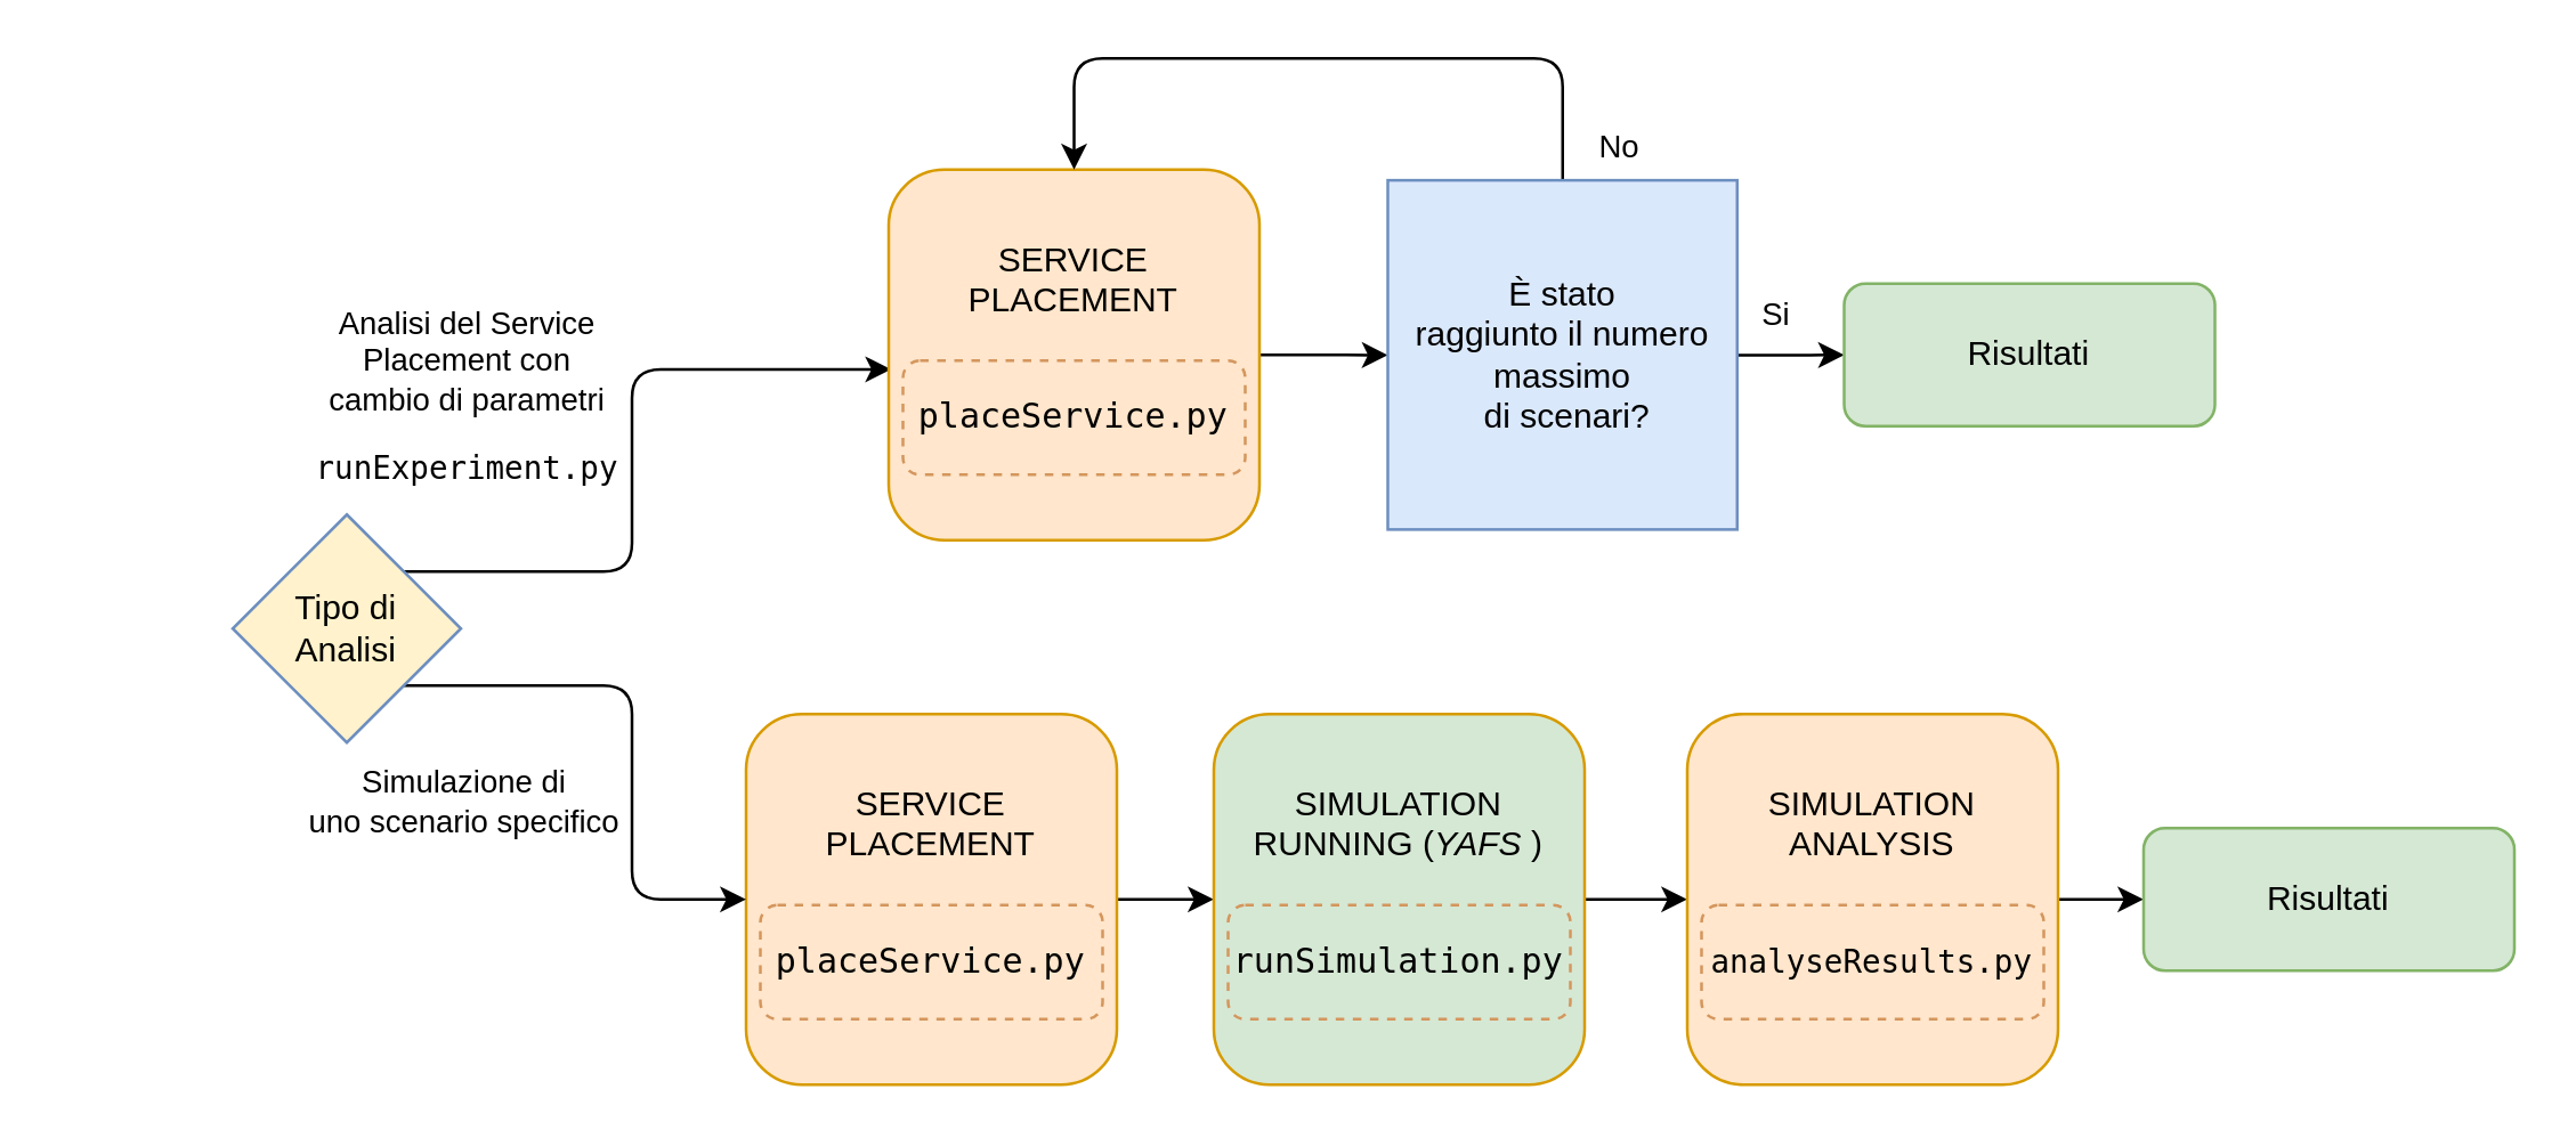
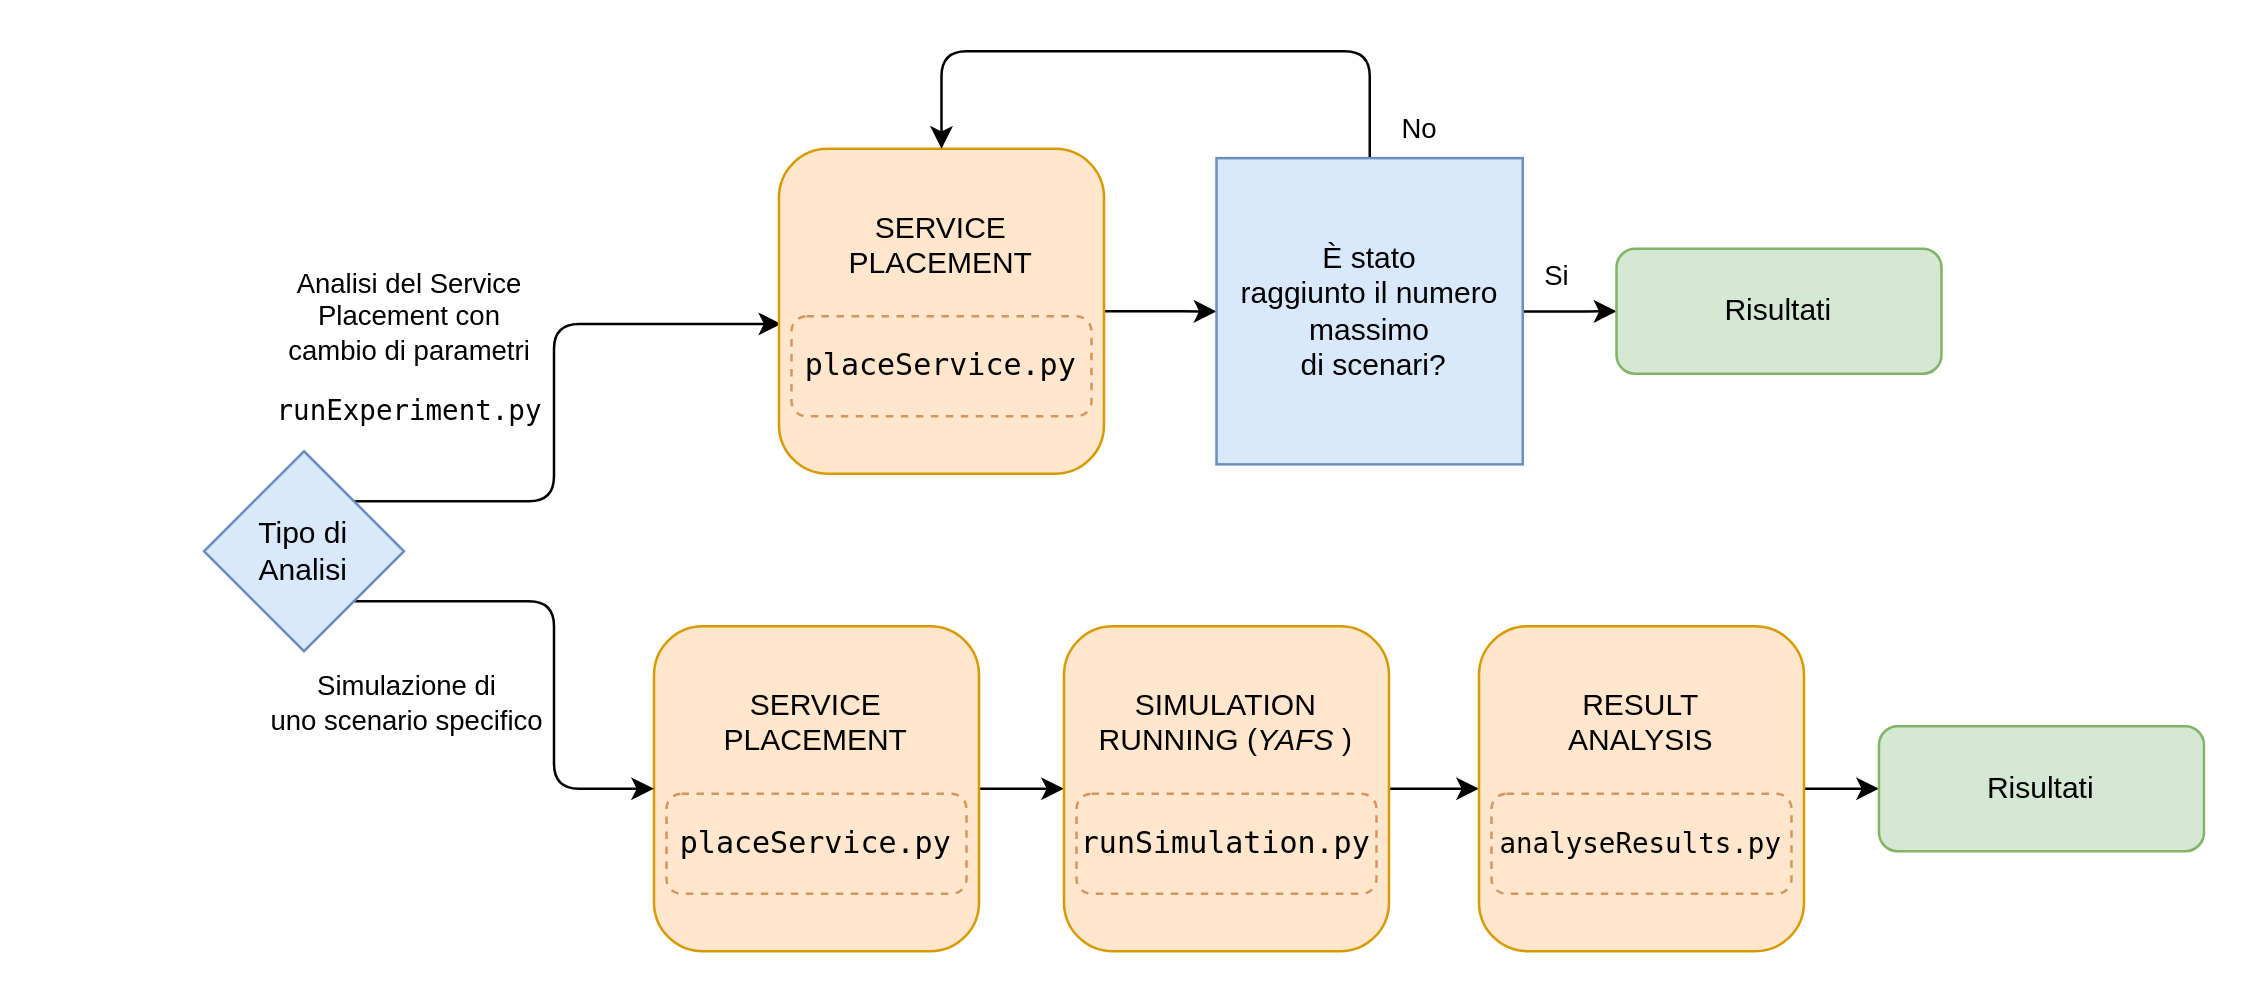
- <mxCell id="8" value="Tipo di&lt;br&gt;Analisi" style="rhombus;whiteSpace=wrap;html=1;rounded=0;sketch=0;fillColor=#fff2cc;strokeColor=#6c8ebf;labelBorderColor=none;" vertex="1" parent="1"><mxGeometry x="81" y="180" width="80" height="80" as="geometry" /></mxCell>
+ <mxCell id="8" value="Tipo di&lt;br&gt;Analisi" style="rhombus;whiteSpace=wrap;html=1;rounded=0;sketch=0;fillColor=#dae8fc;strokeColor=#6c8ebf;labelBorderColor=none;" vertex="1" parent="1"><mxGeometry x="81" y="180" width="80" height="80" as="geometry" /></mxCell>
- <mxCell id="19" value="SIMULATION&lt;br&gt;RUNNING (&lt;i&gt;YAFS&amp;nbsp;&lt;/i&gt;)&lt;br&gt;&lt;br&gt;&lt;pre&gt;runSimulation.py&lt;/pre&gt;" style="rounded=1;whiteSpace=wrap;html=1;fillColor=#d5e8d4;strokeColor=#d79b00;labelBorderColor=none;" vertex="1" parent="1"><mxGeometry x="425" y="250" width="130" height="130" as="geometry" /></mxCell>
+ <mxCell id="19" value="SIMULATION&lt;br&gt;RUNNING (&lt;i&gt;YAFS&amp;nbsp;&lt;/i&gt;)&lt;br&gt;&lt;br&gt;&lt;pre&gt;runSimulation.py&lt;/pre&gt;" style="rounded=1;whiteSpace=wrap;html=1;fillColor=#ffe6cc;strokeColor=#d79b00;labelBorderColor=none;" vertex="1" parent="1"><mxGeometry x="425" y="250" width="130" height="130" as="geometry" /></mxCell>
- <mxCell id="22" value="SIMULATION&lt;br&gt;ANALYSIS&lt;br&gt;&lt;br&gt;&lt;pre&gt;&lt;font style=&quot;font-size: 11px&quot;&gt;analyseResults.py&lt;/font&gt;&lt;/pre&gt;" style="rounded=1;whiteSpace=wrap;html=1;fillColor=#ffe6cc;strokeColor=#d79b00;labelBorderColor=none;" vertex="1" parent="1"><mxGeometry x="591" y="250" width="130" height="130" as="geometry" /></mxCell>
+ <mxCell id="22" value="RESULT&lt;br&gt;ANALYSIS&lt;br&gt;&lt;br&gt;&lt;pre&gt;&lt;font style=&quot;font-size: 11px&quot;&gt;analyseResults.py&lt;/font&gt;&lt;/pre&gt;" style="rounded=1;whiteSpace=wrap;html=1;fillColor=#ffe6cc;strokeColor=#d79b00;labelBorderColor=none;" vertex="1" parent="1"><mxGeometry x="591" y="250" width="130" height="130" as="geometry" /></mxCell>
